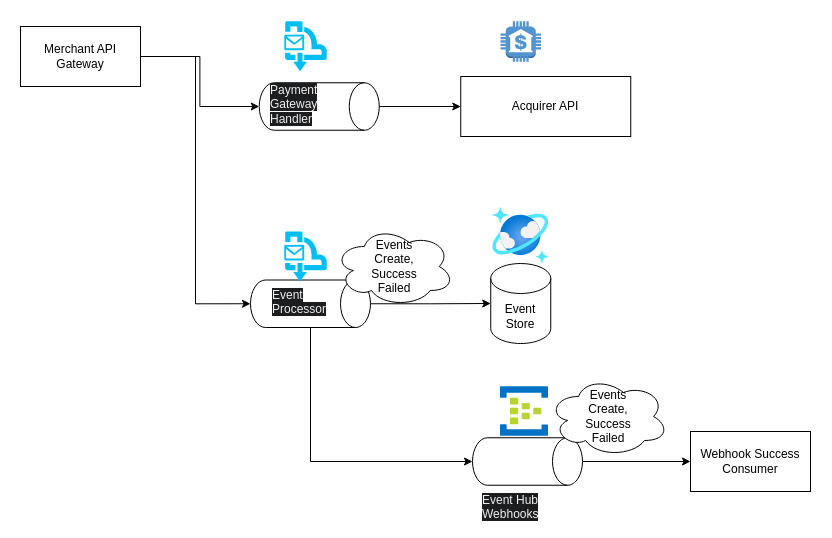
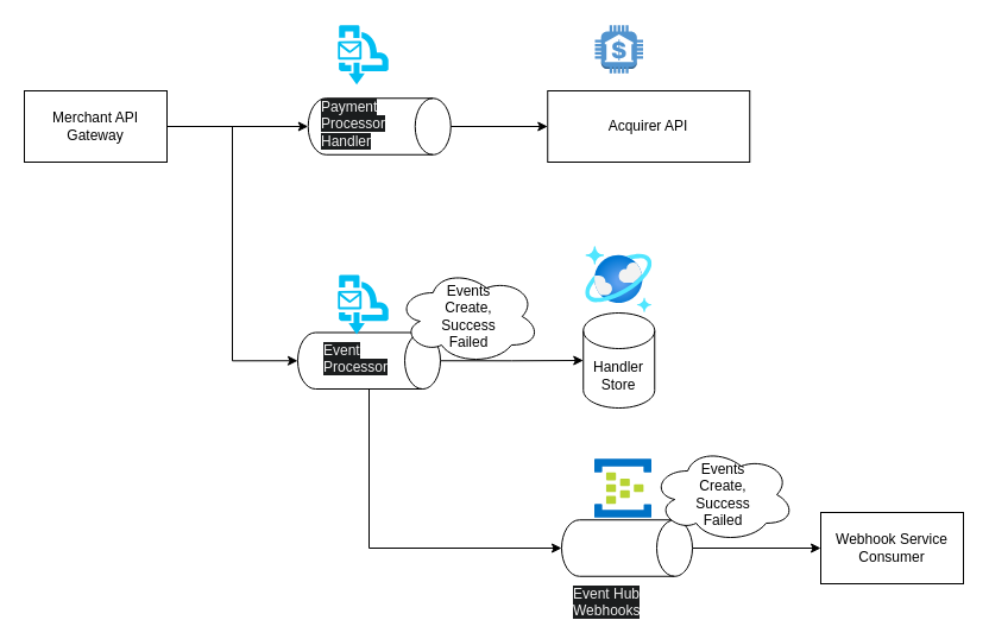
- <mxCell id="3" value="Merchant API&lt;div&gt;Gateway&lt;/div&gt;" style="rounded=0;whiteSpace=wrap;html=1;" vertex="1" parent="1"><mxGeometry x="20" y="26" width="120" height="60" as="geometry" /></mxCell>
+ <mxCell id="3" value="Merchant API&lt;div&gt;Gateway&lt;/div&gt;" style="rounded=0;whiteSpace=wrap;html=1;" vertex="1" parent="1"><mxGeometry x="20" y="76" width="120" height="60" as="geometry" /></mxCell>
- <mxCell id="9" value="&lt;span style=&quot;color: rgb(240, 240, 240); font-family: Helvetica; font-size: 12px; font-style: normal; font-variant-ligatures: normal; font-variant-caps: normal; font-weight: 400; letter-spacing: normal; orphans: 2; text-align: center; text-indent: 0px; text-transform: none; widows: 2; word-spacing: 0px; -webkit-text-stroke-width: 0px; white-space: normal; background-color: rgb(27, 29, 30); text-decoration-thickness: initial; text-decoration-style: initial; text-decoration-color: initial; display: inline !important; float: none;&quot;&gt;Payment Gateway Handler&lt;/span&gt;" style="text;whiteSpace=wrap;html=1;" vertex="1" parent="1"><mxGeometry x="267.5" y="76" width="75" height="30" as="geometry" /></mxCell>
+ <mxCell id="9" value="&lt;span style=&quot;color: rgb(240, 240, 240); font-family: Helvetica; font-size: 12px; font-style: normal; font-variant-ligatures: normal; font-variant-caps: normal; font-weight: 400; letter-spacing: normal; orphans: 2; text-align: center; text-indent: 0px; text-transform: none; widows: 2; word-spacing: 0px; -webkit-text-stroke-width: 0px; white-space: normal; background-color: rgb(27, 29, 30); text-decoration-thickness: initial; text-decoration-style: initial; text-decoration-color: initial; display: inline !important; float: none;&quot;&gt;Payment Processor Handler&lt;/span&gt;" style="text;whiteSpace=wrap;html=1;" vertex="1" parent="1"><mxGeometry x="267.5" y="76" width="75" height="30" as="geometry" /></mxCell>
- <mxCell id="11" value="Event Store" style="shape=cylinder3;whiteSpace=wrap;html=1;boundedLbl=1;backgroundOutline=1;size=15;" vertex="1" parent="1"><mxGeometry x="490.25" y="263" width="60" height="80" as="geometry" /></mxCell>
+ <mxCell id="11" value="Handler Store" style="shape=cylinder3;whiteSpace=wrap;html=1;boundedLbl=1;backgroundOutline=1;size=15;" vertex="1" parent="1"><mxGeometry x="490.25" y="263" width="60" height="80" as="geometry" /></mxCell>
- <mxCell id="22" value="Webhook Success&lt;div&gt;Consumer&lt;/div&gt;" style="whiteSpace=wrap;html=1;" vertex="1" parent="1"><mxGeometry x="690" y="431" width="120" height="60" as="geometry" /></mxCell>
+ <mxCell id="22" value="Webhook Service&lt;div&gt;Consumer&lt;/div&gt;" style="whiteSpace=wrap;html=1;" vertex="1" parent="1"><mxGeometry x="690" y="431" width="120" height="60" as="geometry" /></mxCell>
